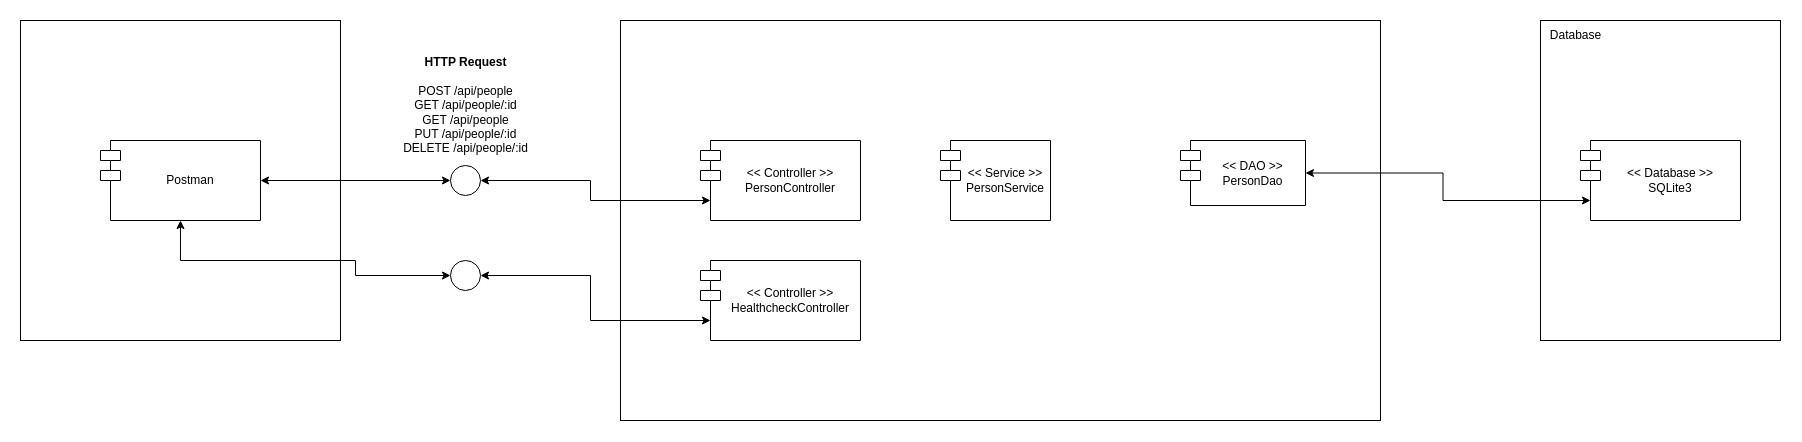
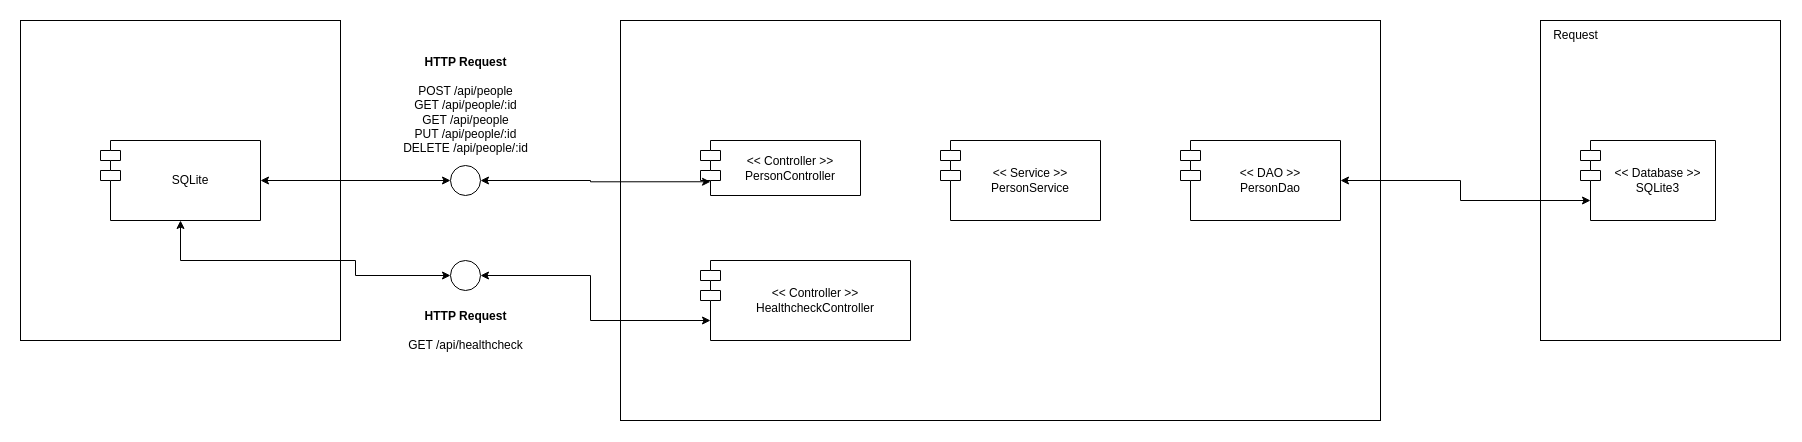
- <mxCell id="16" value="Database" style="text;html=1;align=center;verticalAlign=middle;resizable=0;points=[];autosize=1;strokeColor=none;fillColor=none;" vertex="1" parent="1"><mxGeometry x="1540" y="20" width="70" height="30" as="geometry" /></mxCell>
+ <mxCell id="16" value="Request" style="text;html=1;align=center;verticalAlign=middle;resizable=0;points=[];autosize=1;strokeColor=none;fillColor=none;" vertex="1" parent="1"><mxGeometry x="1540" y="20" width="70" height="30" as="geometry" /></mxCell>
- <mxCell id="9" value="&amp;lt;&amp;lt; DAO &amp;gt;&amp;gt;&lt;br&gt;PersonDao" style="shape=module;align=left;spacingLeft=20;align=center;verticalAlign=middle;whiteSpace=wrap;html=1;" vertex="1" parent="1"><mxGeometry x="1180" y="140" width="125" height="65" as="geometry" /></mxCell>
+ <mxCell id="9" value="&amp;lt;&amp;lt; DAO &amp;gt;&amp;gt;&lt;br&gt;PersonDao" style="shape=module;align=left;spacingLeft=20;align=center;verticalAlign=middle;whiteSpace=wrap;html=1;" vertex="1" parent="1"><mxGeometry x="1180" y="140" width="160" height="80" as="geometry" /></mxCell>
- <mxCell id="6" value="Postman" style="shape=module;align=left;spacingLeft=20;align=center;verticalAlign=middle;whiteSpace=wrap;html=1;" vertex="1" parent="1"><mxGeometry x="100" y="140" width="160" height="80" as="geometry" /></mxCell>
+ <mxCell id="6" value="SQLite" style="shape=module;align=left;spacingLeft=20;align=center;verticalAlign=middle;whiteSpace=wrap;html=1;" vertex="1" parent="1"><mxGeometry x="100" y="140" width="160" height="80" as="geometry" /></mxCell>
- <mxCell id="7" value="&amp;lt;&amp;lt; Controller &amp;gt;&amp;gt;&lt;br&gt;PersonController" style="shape=module;align=left;spacingLeft=20;align=center;verticalAlign=middle;whiteSpace=wrap;html=1;" vertex="1" parent="1"><mxGeometry x="700" y="140" width="160" height="80" as="geometry" /></mxCell>
+ <mxCell id="7" value="&amp;lt;&amp;lt; Controller &amp;gt;&amp;gt;&lt;br&gt;PersonController" style="shape=module;align=left;spacingLeft=20;align=center;verticalAlign=middle;whiteSpace=wrap;html=1;" vertex="1" parent="1"><mxGeometry x="700" y="140" width="160" height="55" as="geometry" /></mxCell>
- <mxCell id="8" value="&amp;lt;&amp;lt; Service &amp;gt;&amp;gt;&lt;br&gt;PersonService" style="shape=module;align=left;spacingLeft=20;align=center;verticalAlign=middle;whiteSpace=wrap;html=1;" vertex="1" parent="1"><mxGeometry x="940" y="140" width="110" height="80" as="geometry" /></mxCell>
+ <mxCell id="8" value="&amp;lt;&amp;lt; Service &amp;gt;&amp;gt;&lt;br&gt;PersonService" style="shape=module;align=left;spacingLeft=20;align=center;verticalAlign=middle;whiteSpace=wrap;html=1;" vertex="1" parent="1"><mxGeometry x="940" y="140" width="160" height="80" as="geometry" /></mxCell>
- <mxCell id="10" value="&amp;lt;&amp;lt; Database &amp;gt;&amp;gt;&lt;br&gt;SQLite3" style="shape=module;align=left;spacingLeft=20;align=center;verticalAlign=middle;whiteSpace=wrap;html=1;" vertex="1" parent="1"><mxGeometry x="1580" y="140" width="160" height="80" as="geometry" /></mxCell>
+ <mxCell id="10" value="&amp;lt;&amp;lt; Database &amp;gt;&amp;gt;&lt;br&gt;SQLite3" style="shape=module;align=left;spacingLeft=20;align=center;verticalAlign=middle;whiteSpace=wrap;html=1;" vertex="1" parent="1"><mxGeometry x="1580" y="140" width="135" height="80" as="geometry" /></mxCell>
- <mxCell id="19" value="&amp;lt;&amp;lt; Controller &amp;gt;&amp;gt;&lt;br&gt;HealthcheckController" style="shape=module;align=left;spacingLeft=20;align=center;verticalAlign=middle;whiteSpace=wrap;html=1;" vertex="1" parent="1"><mxGeometry x="700" y="260" width="160" height="80" as="geometry" /></mxCell>
+ <mxCell id="19" value="&amp;lt;&amp;lt; Controller &amp;gt;&amp;gt;&lt;br&gt;HealthcheckController" style="shape=module;align=left;spacingLeft=20;align=center;verticalAlign=middle;whiteSpace=wrap;html=1;" vertex="1" parent="1"><mxGeometry x="700" y="260" width="210" height="80" as="geometry" /></mxCell>
+ <mxCell id="18" value="&lt;div&gt;&lt;b&gt;HTTP Request&lt;br&gt;&lt;br&gt;&lt;/b&gt;&lt;/div&gt;&lt;div&gt;GET /api/healthcheck&lt;br&gt;&lt;/div&gt;" style="text;html=1;align=center;verticalAlign=middle;resizable=0;points=[];autosize=1;strokeColor=none;fillColor=none;" vertex="1" parent="1"><mxGeometry x="400" y="300" width="130" height="60" as="geometry" /></mxCell>
